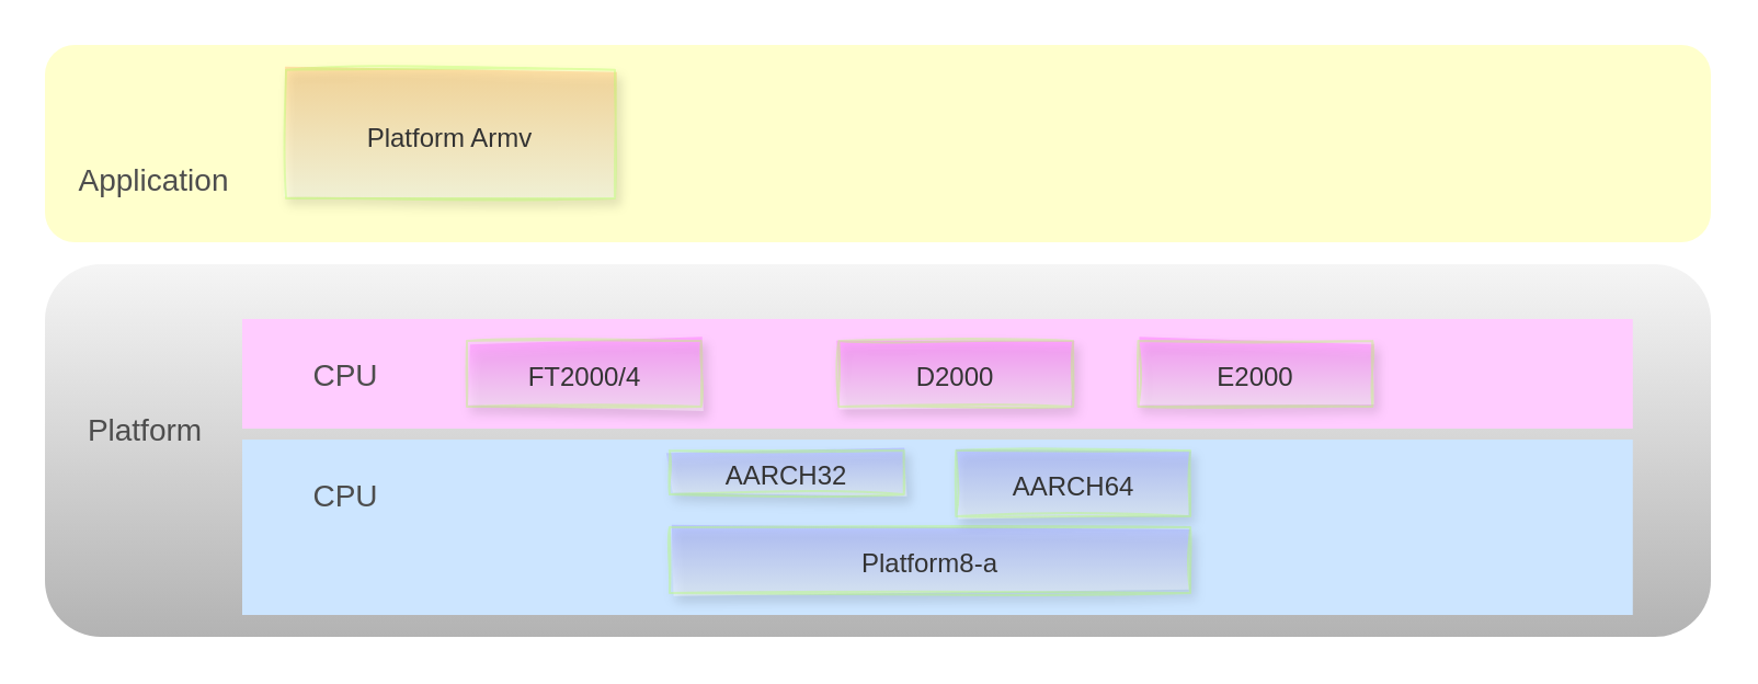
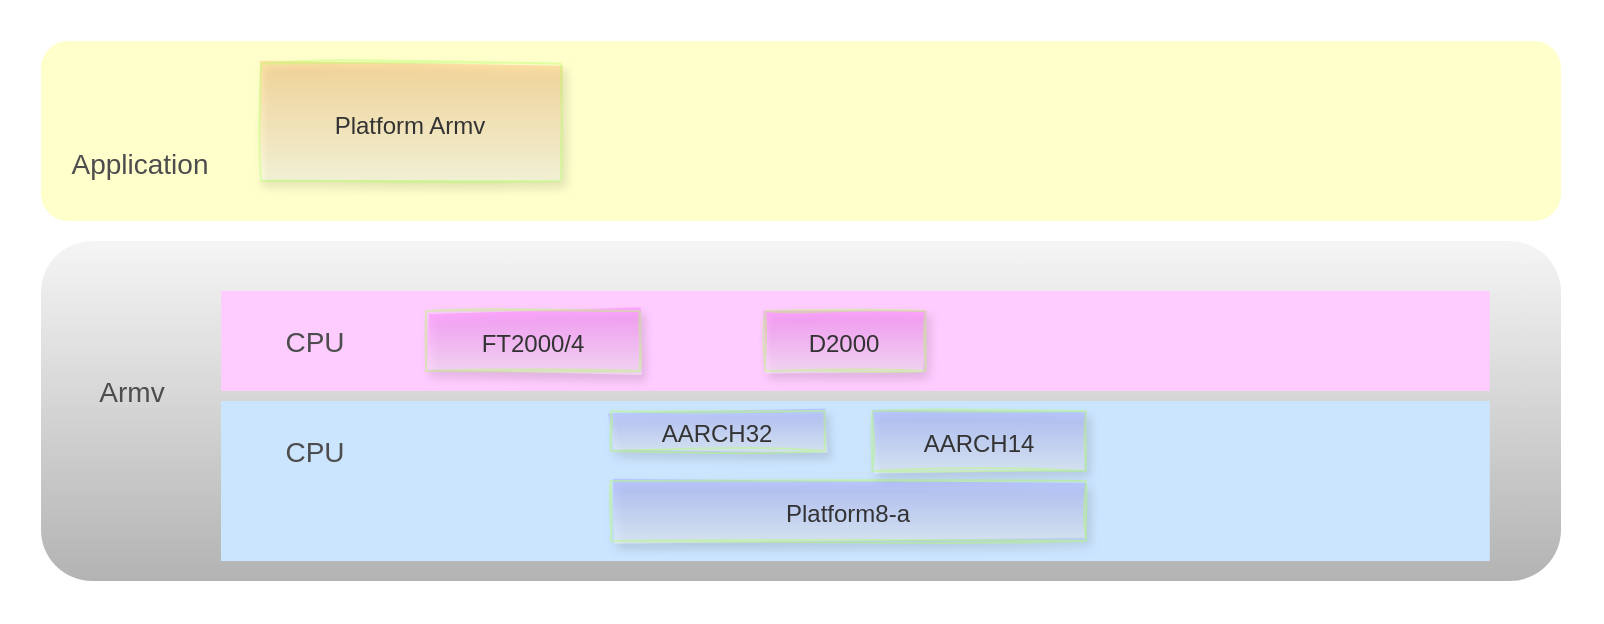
- <mxCell id="15" value="&lt;font color=&quot;#333333&quot; style=&quot;font-size: 12px&quot;&gt;D2000&lt;/font&gt;" style="rounded=0;whiteSpace=wrap;html=1;fontSize=18;strokeColor=#B3FF66;shadow=1;sketch=1;opacity=40;gradientColor=#ffffff;gradientDirection=south;fillStyle=auto;fillColor=#FF66FF;" parent="4" vertex="1"><mxGeometry x="362.188" y="35" width="106.875" height="30" as="geometry" /></mxCell>
+ <mxCell id="15" value="&lt;font color=&quot;#333333&quot; style=&quot;font-size: 12px&quot;&gt;D2000&lt;/font&gt;" style="rounded=0;whiteSpace=wrap;html=1;fontSize=18;strokeColor=#B3FF66;shadow=1;sketch=1;opacity=40;gradientColor=#ffffff;gradientDirection=south;fillStyle=auto;fillColor=#FF66FF;" parent="4" vertex="1"><mxGeometry x="362.188" y="35" width="80" height="30" as="geometry" /></mxCell>
- <mxCell id="16" value="&lt;font color=&quot;#333333&quot; style=&quot;font-size: 12px&quot;&gt;E2000&lt;/font&gt;" style="rounded=0;whiteSpace=wrap;html=1;fontSize=18;strokeColor=#B3FF66;shadow=1;sketch=1;opacity=40;gradientColor=#ffffff;gradientDirection=south;fillStyle=auto;fillColor=#FF66FF;" parent="4" vertex="1"><mxGeometry x="498.75" y="35" width="106.875" height="30" as="geometry" /></mxCell>
- <mxCell id="17" value="&lt;font color=&quot;#4d4d4d&quot;&gt;&lt;span style=&quot;font-size: 14px&quot;&gt;Platform&lt;/span&gt;&lt;/font&gt;" style="text;html=1;strokeColor=none;fillColor=none;align=center;verticalAlign=middle;whiteSpace=wrap;rounded=0;shadow=1;sketch=1;fontSize=18;opacity=40;" parent="4" vertex="1"><mxGeometry x="25.63" y="65" width="40" height="20" as="geometry" /></mxCell>
+ <mxCell id="17" value="&lt;font color=&quot;#4d4d4d&quot;&gt;&lt;span style=&quot;font-size: 14px&quot;&gt;Armv&lt;/span&gt;&lt;/font&gt;" style="text;html=1;strokeColor=none;fillColor=none;align=center;verticalAlign=middle;whiteSpace=wrap;rounded=0;shadow=1;sketch=1;fontSize=18;opacity=40;" parent="4" vertex="1"><mxGeometry x="25.63" y="65" width="40" height="20" as="geometry" /></mxCell>
- <mxCell id="13" value="&lt;font color=&quot;#333333&quot; style=&quot;font-size: 12px&quot;&gt;AARCH64&lt;/font&gt;" style="rounded=0;whiteSpace=wrap;html=1;fontSize=18;strokeColor=#B3FF66;shadow=1;sketch=1;opacity=40;gradientColor=#ffffff;gradientDirection=south;fillStyle=auto;fillColor=#9999FF;" parent="4" vertex="1"><mxGeometry x="415.625" y="85" width="106.875" height="30" as="geometry" /></mxCell>
+ <mxCell id="13" value="&lt;font color=&quot;#333333&quot; style=&quot;font-size: 12px&quot;&gt;AARCH14&lt;/font&gt;" style="rounded=0;whiteSpace=wrap;html=1;fontSize=18;strokeColor=#B3FF66;shadow=1;sketch=1;opacity=40;gradientColor=#ffffff;gradientDirection=south;fillStyle=auto;fillColor=#9999FF;" parent="4" vertex="1"><mxGeometry x="415.625" y="85" width="106.875" height="30" as="geometry" /></mxCell>
